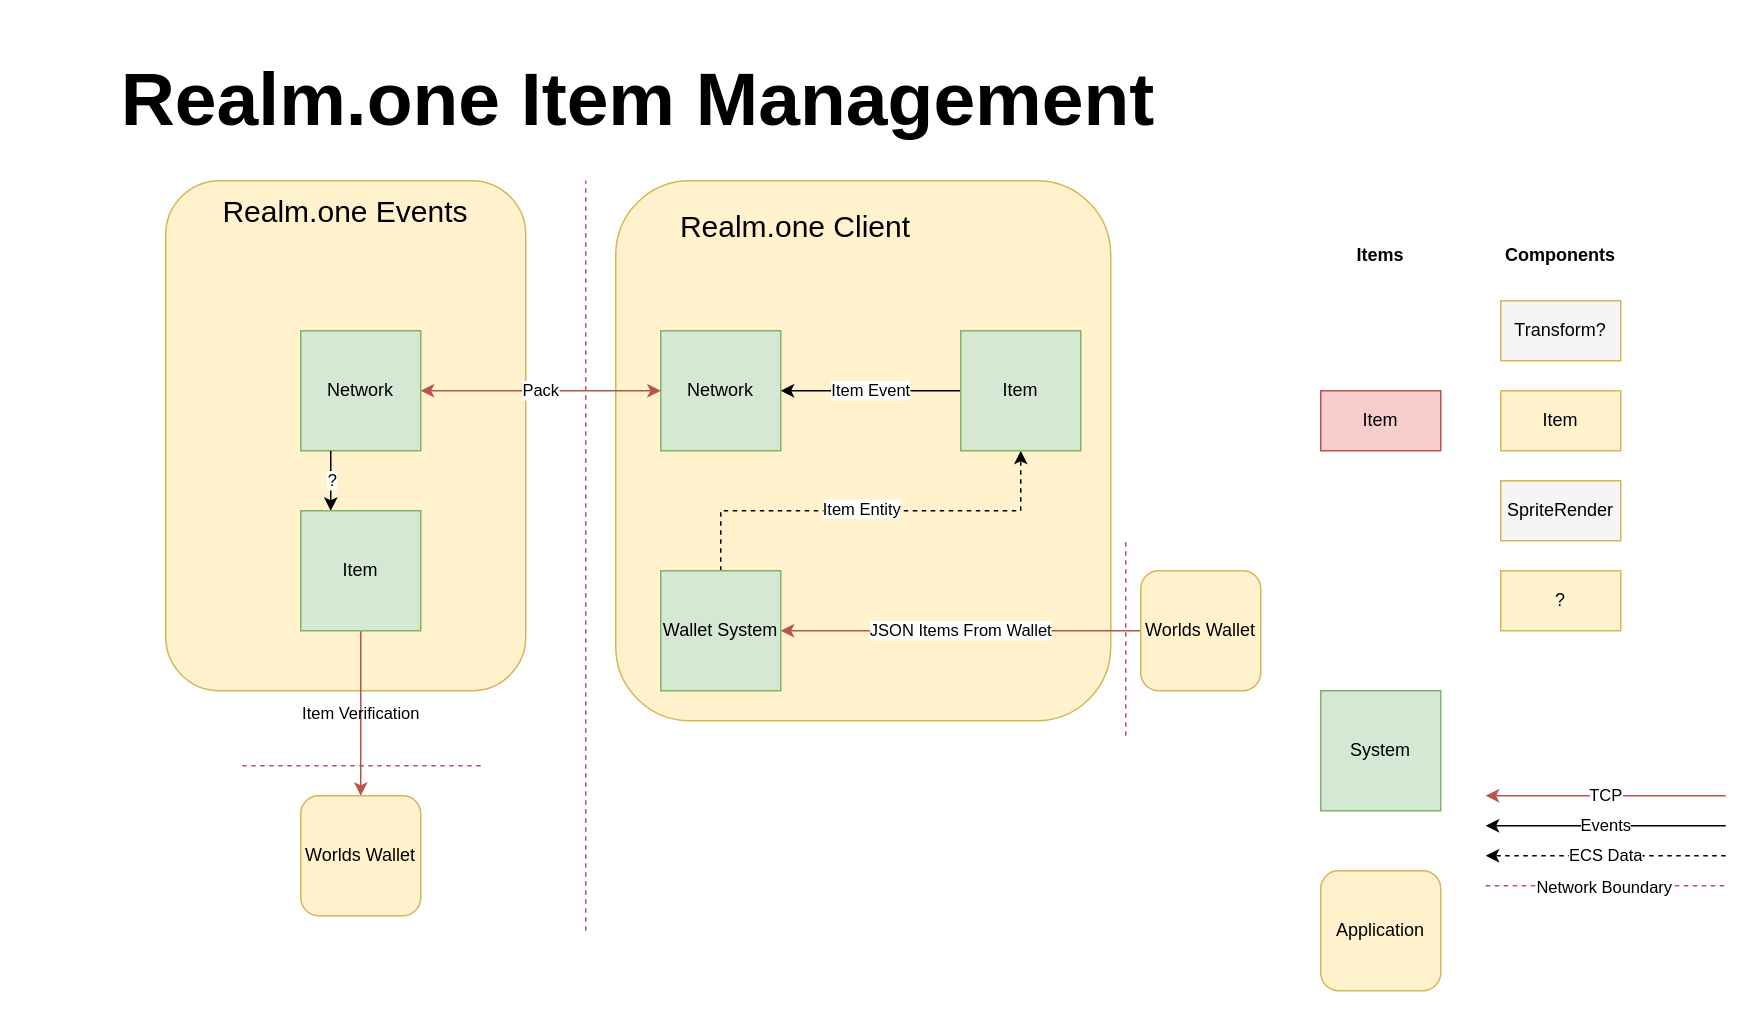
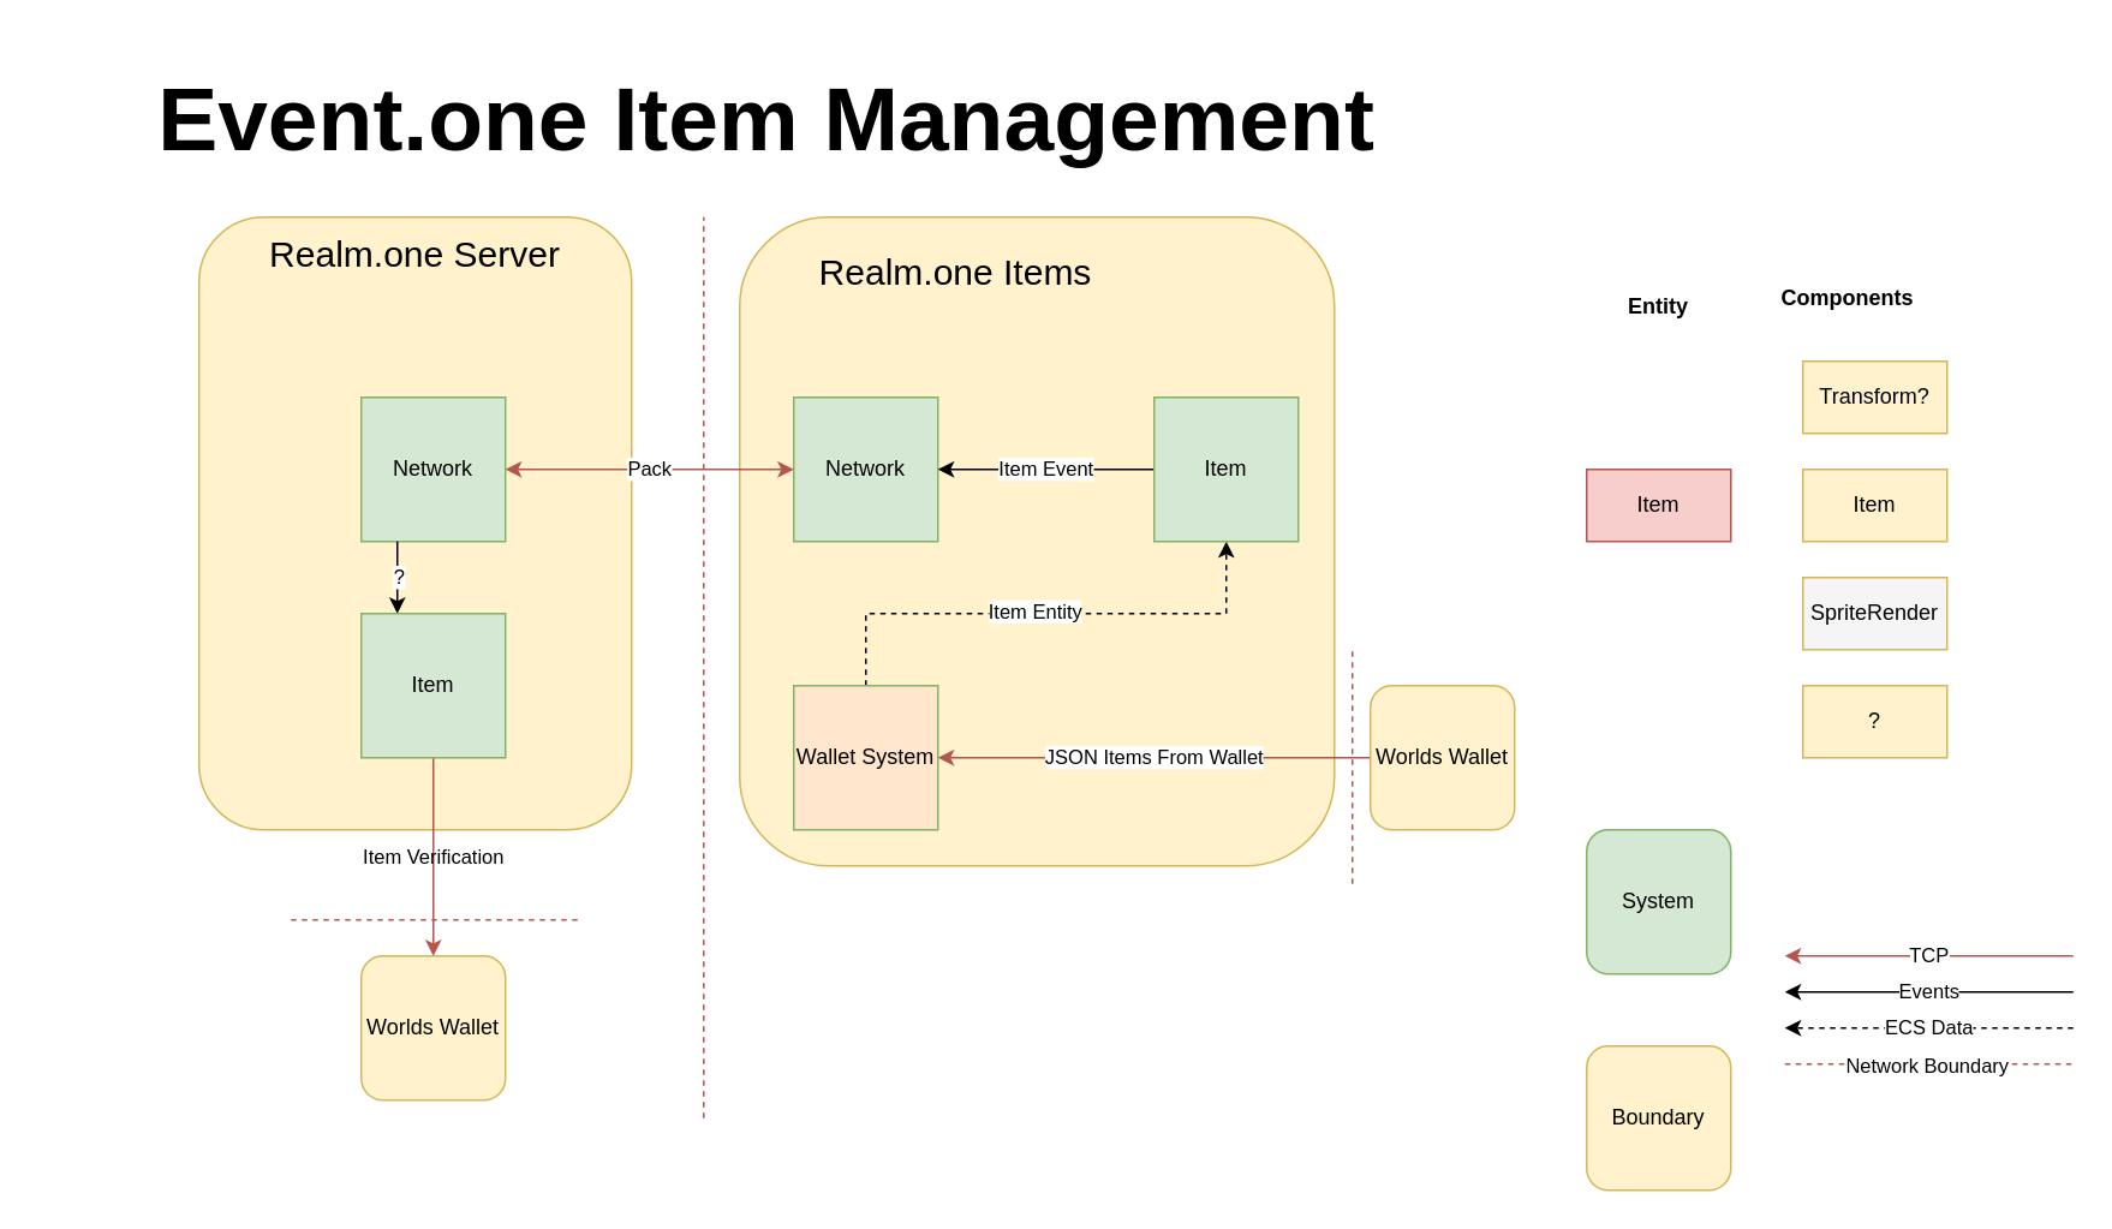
- <mxCell id="14" value="&lt;font style=&quot;font-size: 50px&quot;&gt;Realm.one Item Management&lt;/font&gt;" style="text;html=1;strokeColor=none;fillColor=none;align=center;verticalAlign=middle;whiteSpace=wrap;rounded=0;fontStyle=1" parent="1" vertex="1"><mxGeometry x="20" width="810" height="90" as="geometry" y="20" /></mxCell>
+ <mxCell id="14" value="&lt;font style=&quot;font-size: 50px&quot;&gt;Event.one Item Management&lt;/font&gt;" style="text;html=1;strokeColor=none;fillColor=none;align=center;verticalAlign=middle;whiteSpace=wrap;rounded=0;fontStyle=1" parent="1" vertex="1"><mxGeometry x="20" width="810" height="90" as="geometry" y="20" /></mxCell>
- <mxCell id="6" value="&lt;font style=&quot;font-size: 20px&quot;&gt;Realm.one Events&lt;/font&gt;" style="text;html=1;strokeColor=none;fillColor=none;align=center;verticalAlign=middle;whiteSpace=wrap;rounded=0;" parent="1" vertex="1"><mxGeometry x="110" y="130" width="240" height="20" as="geometry" /></mxCell>
+ <mxCell id="6" value="&lt;font style=&quot;font-size: 20px&quot;&gt;Realm.one Server&lt;/font&gt;" style="text;html=1;strokeColor=none;fillColor=none;align=center;verticalAlign=middle;whiteSpace=wrap;rounded=0;" parent="1" vertex="1"><mxGeometry x="110" y="130" width="240" height="20" as="geometry" /></mxCell>
- <mxCell id="32" value="&lt;font style=&quot;font-size: 20px&quot;&gt;Realm.one Client&lt;/font&gt;" style="text;html=1;strokeColor=none;fillColor=none;align=center;verticalAlign=middle;whiteSpace=wrap;rounded=0;" vertex="1" parent="1"><mxGeometry x="410" y="140" width="240" height="20" as="geometry" /></mxCell>
+ <mxCell id="32" value="&lt;font style=&quot;font-size: 20px&quot;&gt;Realm.one Items&lt;/font&gt;" style="text;html=1;strokeColor=none;fillColor=none;align=center;verticalAlign=middle;whiteSpace=wrap;rounded=0;" vertex="1" parent="1"><mxGeometry x="410" y="140" width="240" height="20" as="geometry" /></mxCell>
- <mxCell id="21" value="Items" style="text;html=1;strokeColor=none;fillColor=none;align=center;verticalAlign=middle;whiteSpace=wrap;rounded=0;fontStyle=1" vertex="1" parent="1"><mxGeometry x="900" y="160" width="40" height="20" as="geometry" /></mxCell>
+ <mxCell id="21" value="Entity" style="text;html=1;strokeColor=none;fillColor=none;align=center;verticalAlign=middle;whiteSpace=wrap;rounded=0;fontStyle=1" vertex="1" parent="1"><mxGeometry x="900" y="160" width="40" height="20" as="geometry" /></mxCell>
- <mxCell id="22" value="Components&lt;br&gt;" style="text;html=1;strokeColor=none;fillColor=none;align=center;verticalAlign=middle;whiteSpace=wrap;rounded=0;fontStyle=1" vertex="1" parent="1"><mxGeometry x="1020" y="160" width="40" height="20" as="geometry" /></mxCell>
+ <mxCell id="22" value="Components&lt;br&gt;" style="text;html=1;strokeColor=none;fillColor=none;align=center;verticalAlign=middle;whiteSpace=wrap;rounded=0;fontStyle=1" vertex="1" parent="1"><mxGeometry x="1005" y="155" width="40" height="20" as="geometry" /></mxCell>
- <mxCell id="23" value="Transform?" style="rounded=0;whiteSpace=wrap;html=1;fillColor=#f5f5f5;strokeColor=#d6b656;" vertex="1" parent="1"><mxGeometry x="1000" y="200" width="80" height="40" as="geometry" /></mxCell>
+ <mxCell id="23" value="Transform?" style="rounded=0;whiteSpace=wrap;html=1;fillColor=#fff2cc;strokeColor=#d6b656;" vertex="1" parent="1"><mxGeometry x="1000" y="200" width="80" height="40" as="geometry" /></mxCell>
- <mxCell id="13" value="Wallet System" style="whiteSpace=wrap;html=1;aspect=fixed;fillColor=#d5e8d4;strokeColor=#82b366;" parent="1" vertex="1"><mxGeometry x="440" y="380" width="80" height="80" as="geometry" /></mxCell>
+ <mxCell id="13" value="Wallet System" style="whiteSpace=wrap;html=1;aspect=fixed;fillColor=#ffe6cc;strokeColor=#82b366;" parent="1" vertex="1"><mxGeometry x="440" y="380" width="80" height="80" as="geometry" /></mxCell>
- <mxCell id="30" value="System" style="whiteSpace=wrap;html=1;aspect=fixed;fillColor=#d5e8d4;strokeColor=#82b366;" vertex="1" parent="1"><mxGeometry x="880" y="460" width="80" height="80" as="geometry" /></mxCell>
+ <mxCell id="30" value="System" style="whiteSpace=wrap;html=1;aspect=fixed;fillColor=#d5e8d4;strokeColor=#82b366;rounded=1;" vertex="1" parent="1"><mxGeometry x="880" y="460" width="80" height="80" as="geometry" /></mxCell>
- <mxCell id="31" value="Application" style="rounded=1;whiteSpace=wrap;html=1;fillColor=#fff2cc;strokeColor=#d6b656;" vertex="1" parent="1"><mxGeometry x="880" y="580" width="80" height="80" as="geometry" /></mxCell>
+ <mxCell id="31" value="Boundary" style="rounded=1;whiteSpace=wrap;html=1;fillColor=#fff2cc;strokeColor=#d6b656;" vertex="1" parent="1"><mxGeometry x="880" y="580" width="80" height="80" as="geometry" /></mxCell>
